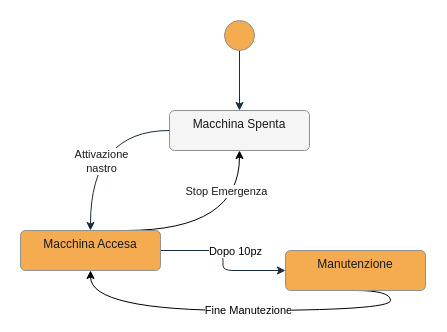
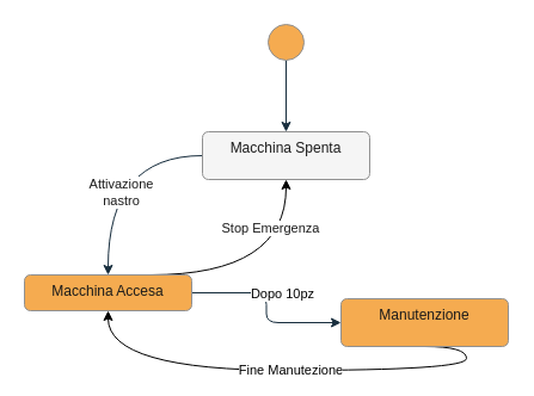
- <mxCell id="11" value="Macchina Accesa" style="html=1;align=center;verticalAlign=top;rounded=1;absoluteArcSize=1;arcSize=10;dashed=0;whiteSpace=wrap;labelBackgroundColor=none;fillColor=#F5AB50;strokeColor=#909090;fontColor=#1A1A1A;" vertex="1" parent="1"><mxGeometry x="20" y="230" width="140" height="40" as="geometry" /></mxCell>
+ <mxCell id="11" value="Macchina Accesa" style="html=1;align=center;verticalAlign=top;rounded=1;absoluteArcSize=1;arcSize=10;dashed=0;whiteSpace=wrap;labelBackgroundColor=none;fillColor=#F5AB50;strokeColor=#909090;fontColor=#1A1A1A;" vertex="1" parent="1"><mxGeometry x="20" y="230" width="140" height="30" as="geometry" /></mxCell>
